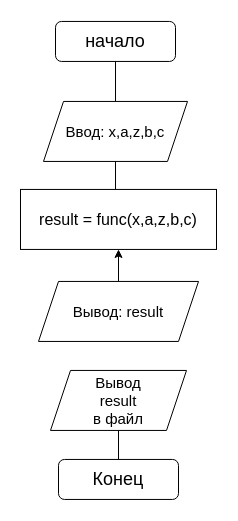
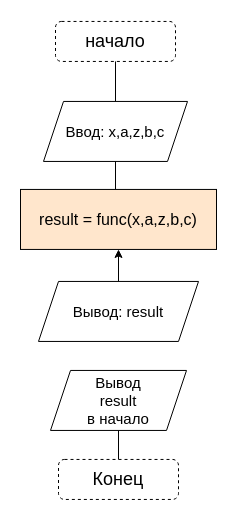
- <mxCell id="2" value="начало" style="rounded=1;whiteSpace=wrap;html=1;fontSize=18;glass=0;strokeWidth=1;shadow=0;" vertex="1" parent="1"><mxGeometry x="55" y="20.941" width="120" height="40" as="geometry" /></mxCell>
+ <mxCell id="2" value="начало" style="rounded=1;whiteSpace=wrap;html=1;fontSize=18;glass=0;strokeWidth=1;shadow=0;dashed=1;" vertex="1" parent="1"><mxGeometry x="55" y="20.941" width="120" height="40" as="geometry" /></mxCell>
- <mxCell id="7" value="result = func(x,a,z,b,c)" style="rounded=0;whiteSpace=wrap;html=1;fontSize=16;" vertex="1" parent="1"><mxGeometry x="20" y="188.941" width="196" height="60" as="geometry" /></mxCell>
+ <mxCell id="7" value="result = func(x,a,z,b,c)" style="rounded=0;whiteSpace=wrap;html=1;fontSize=16;fillColor=#ffe6cc;" vertex="1" parent="1"><mxGeometry x="20" y="188.941" width="196" height="60" as="geometry" /></mxCell>
- <mxCell id="9" value="Вывод&lt;br style=&quot;font-size: 15px;&quot;&gt;result&lt;br style=&quot;font-size: 15px;&quot;&gt;в файл" style="shape=parallelogram;perimeter=parallelogramPerimeter;whiteSpace=wrap;html=1;fixedSize=1;fontSize=15;" vertex="1" parent="1"><mxGeometry x="50" y="369.941" width="136" height="60" as="geometry" /></mxCell>
+ <mxCell id="9" value="Вывод&lt;br style=&quot;font-size: 15px;&quot;&gt;result&lt;br style=&quot;font-size: 15px;&quot;&gt;в начало" style="shape=parallelogram;perimeter=parallelogramPerimeter;whiteSpace=wrap;html=1;fixedSize=1;fontSize=15;" vertex="1" parent="1"><mxGeometry x="50" y="369.941" width="136" height="60" as="geometry" /></mxCell>
- <mxCell id="3" value="Конец" style="rounded=1;whiteSpace=wrap;html=1;fontSize=18;glass=0;strokeWidth=1;shadow=0;" vertex="1" parent="1"><mxGeometry x="58" y="458.941" width="120" height="40" as="geometry" /></mxCell>
+ <mxCell id="3" value="Конец" style="rounded=1;whiteSpace=wrap;html=1;fontSize=18;glass=0;strokeWidth=1;shadow=0;dashed=1;" vertex="1" parent="1"><mxGeometry x="58" y="458.941" width="120" height="40" as="geometry" /></mxCell>
